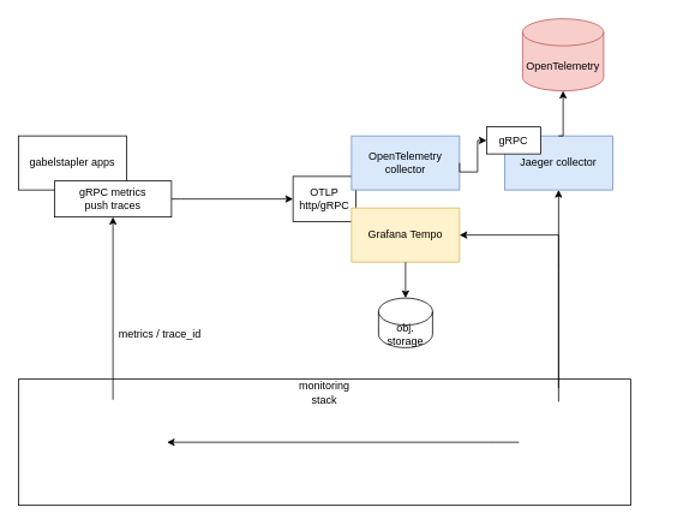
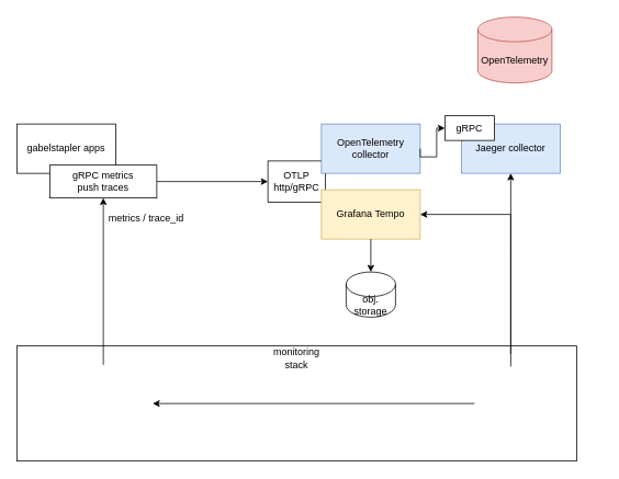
- <mxCell id="17" value="" style="edgeStyle=orthogonalEdgeStyle;rounded=0;orthogonalLoop=1;jettySize=auto;html=1;entryX=0.5;entryY=1;entryDx=0;entryDy=0;exitX=0.5;exitY=0;exitDx=0;exitDy=0;entryPerimeter=0;" edge="1" parent="1" source="10" target="16"><mxGeometry relative="1" as="geometry"><mxPoint x="630" y="390" as="sourcePoint" /><mxPoint x="630" y="220" as="targetPoint" /><Array as="points"><mxPoint x="625" y="150" /></Array></mxGeometry></mxCell>
- <mxCell id="22" value="metrics / trace_id" style="text;html=1;strokeColor=none;fillColor=none;align=center;verticalAlign=middle;whiteSpace=wrap;rounded=0;" vertex="1" parent="1"><mxGeometry x="125" y="355" width="105" height="30" as="geometry" /></mxCell>
+ <mxCell id="22" value="metrics / trace_id" style="text;html=1;strokeColor=none;fillColor=none;align=center;verticalAlign=middle;whiteSpace=wrap;rounded=0;" vertex="1" parent="1"><mxGeometry x="125" y="250" width="105" height="30" as="geometry" /></mxCell>
